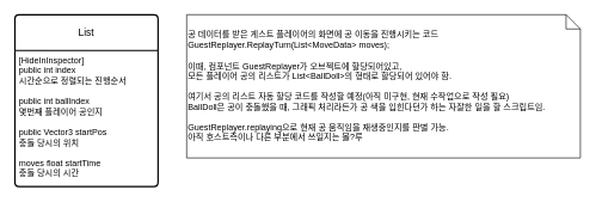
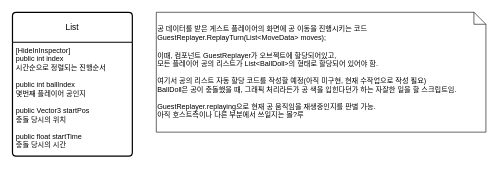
- <mxCell id="3" value="&lt;div&gt;[HideInInspector]&lt;/div&gt;&lt;div&gt;public int index&lt;/div&gt;&lt;div&gt;시간순으로 정렬되는 진행순서&lt;/div&gt;&lt;div&gt;&lt;br&gt;&lt;/div&gt;&lt;div&gt;public int ballIndex&lt;/div&gt;&lt;div&gt;몇번째 플레이어 공인지&lt;/div&gt;&lt;div&gt;&lt;br&gt;&lt;/div&gt;&lt;div&gt;public Vector3 startPos&lt;/div&gt;&lt;div&gt;충돌 당시의 위치&lt;/div&gt;&lt;div&gt;&lt;br&gt;&lt;/div&gt;&lt;div&gt;moves float startTime&lt;/div&gt;&lt;div&gt;충돌 당시의 시간&lt;/div&gt;" style="align=left;strokeColor=none;fillColor=none;spacingLeft=4;fontSize=12;verticalAlign=top;resizable=0;rotatable=0;part=1;html=1;" parent="2" vertex="1"><mxGeometry y="50" width="200" height="190" as="geometry" /></mxCell>
+ <mxCell id="3" value="&lt;div&gt;[HideInInspector]&lt;/div&gt;&lt;div&gt;public int index&lt;/div&gt;&lt;div&gt;시간순으로 정렬되는 진행순서&lt;/div&gt;&lt;div&gt;&lt;br&gt;&lt;/div&gt;&lt;div&gt;public int ballIndex&lt;/div&gt;&lt;div&gt;몇번째 플레이어 공인지&lt;/div&gt;&lt;div&gt;&lt;br&gt;&lt;/div&gt;&lt;div&gt;public Vector3 startPos&lt;/div&gt;&lt;div&gt;충돌 당시의 위치&lt;/div&gt;&lt;div&gt;&lt;br&gt;&lt;/div&gt;&lt;div&gt;public float startTime&lt;/div&gt;&lt;div&gt;충돌 당시의 시간&lt;/div&gt;" style="align=left;strokeColor=none;fillColor=none;spacingLeft=4;fontSize=12;verticalAlign=top;resizable=0;rotatable=0;part=1;html=1;" parent="2" vertex="1"><mxGeometry y="50" width="200" height="190" as="geometry" /></mxCell>
